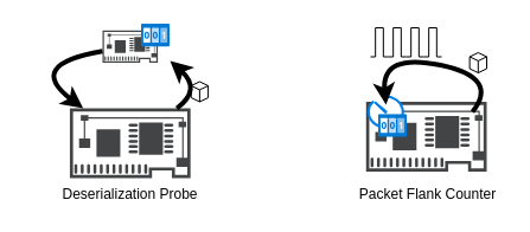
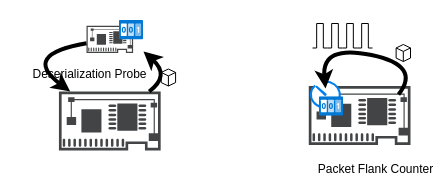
- <mxCell id="13" value="Deserialization Probe" style="text;html=1;align=center;verticalAlign=middle;resizable=0;points=[];autosize=1;strokeColor=none;fillColor=none;" parent="1" vertex="1"><mxGeometry x="44.3" y="154" width="130" height="20" as="geometry" /></mxCell>
+ <mxCell id="13" value="Deserialization Probe" style="text;html=1;align=center;verticalAlign=middle;resizable=0;points=[];autosize=1;strokeColor=none;fillColor=none;" parent="1" vertex="1"><mxGeometry x="24.3" y="64" width="130" height="20" as="geometry" /></mxCell>
- <mxCell id="14" value="Packet Flank Counter" style="text;html=1;align=center;verticalAlign=middle;resizable=0;points=[];autosize=1;strokeColor=none;fillColor=none;" parent="1" vertex="1"><mxGeometry x="295" y="154" width="130" height="20" as="geometry" /></mxCell>
+ <mxCell id="14" value="Packet Flank Counter" style="text;html=1;align=center;verticalAlign=middle;resizable=0;points=[];autosize=1;strokeColor=none;fillColor=none;" parent="1" vertex="1"><mxGeometry x="310" y="159" width="130" height="20" as="geometry" /></mxCell>
